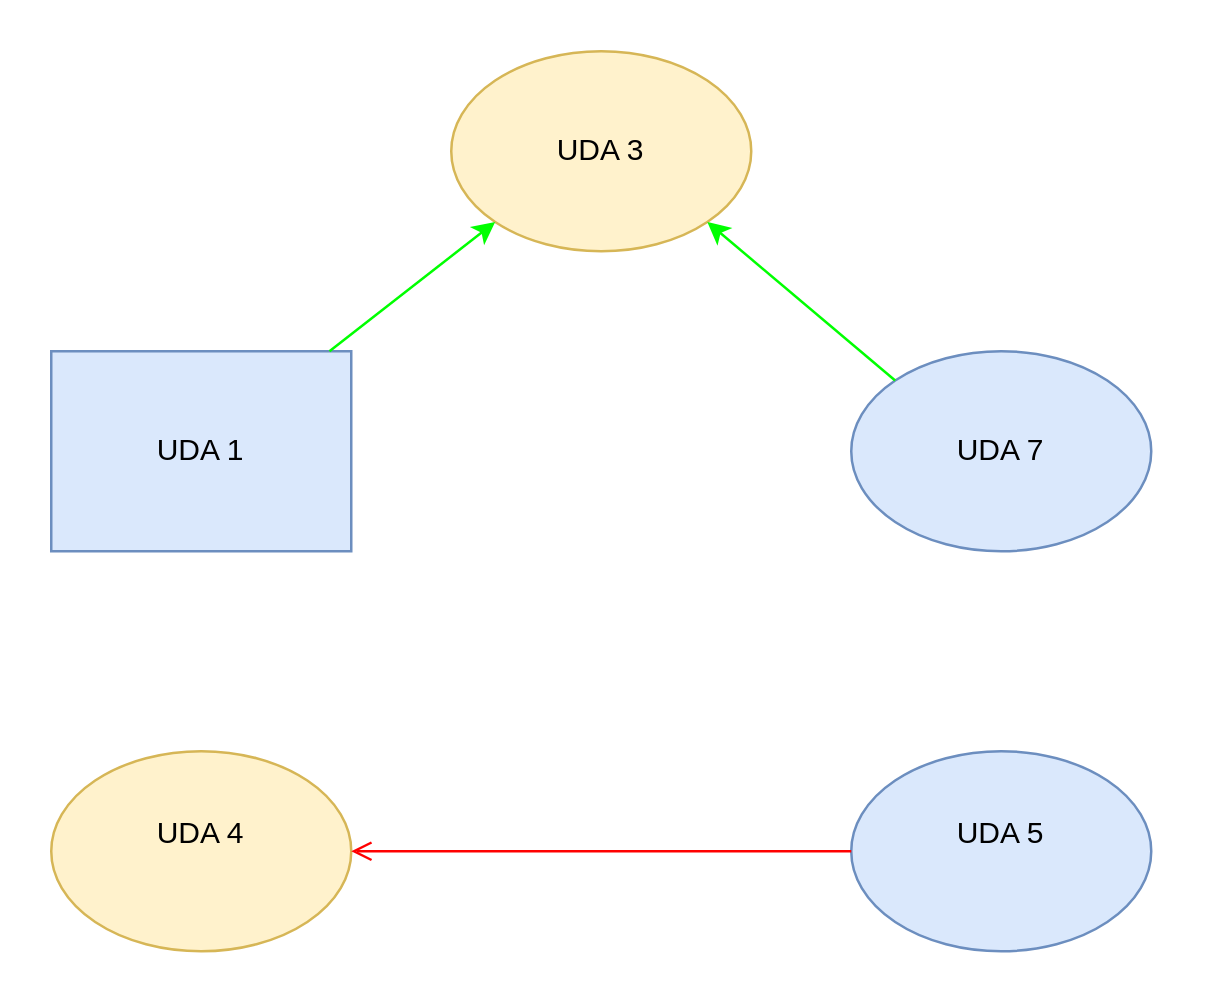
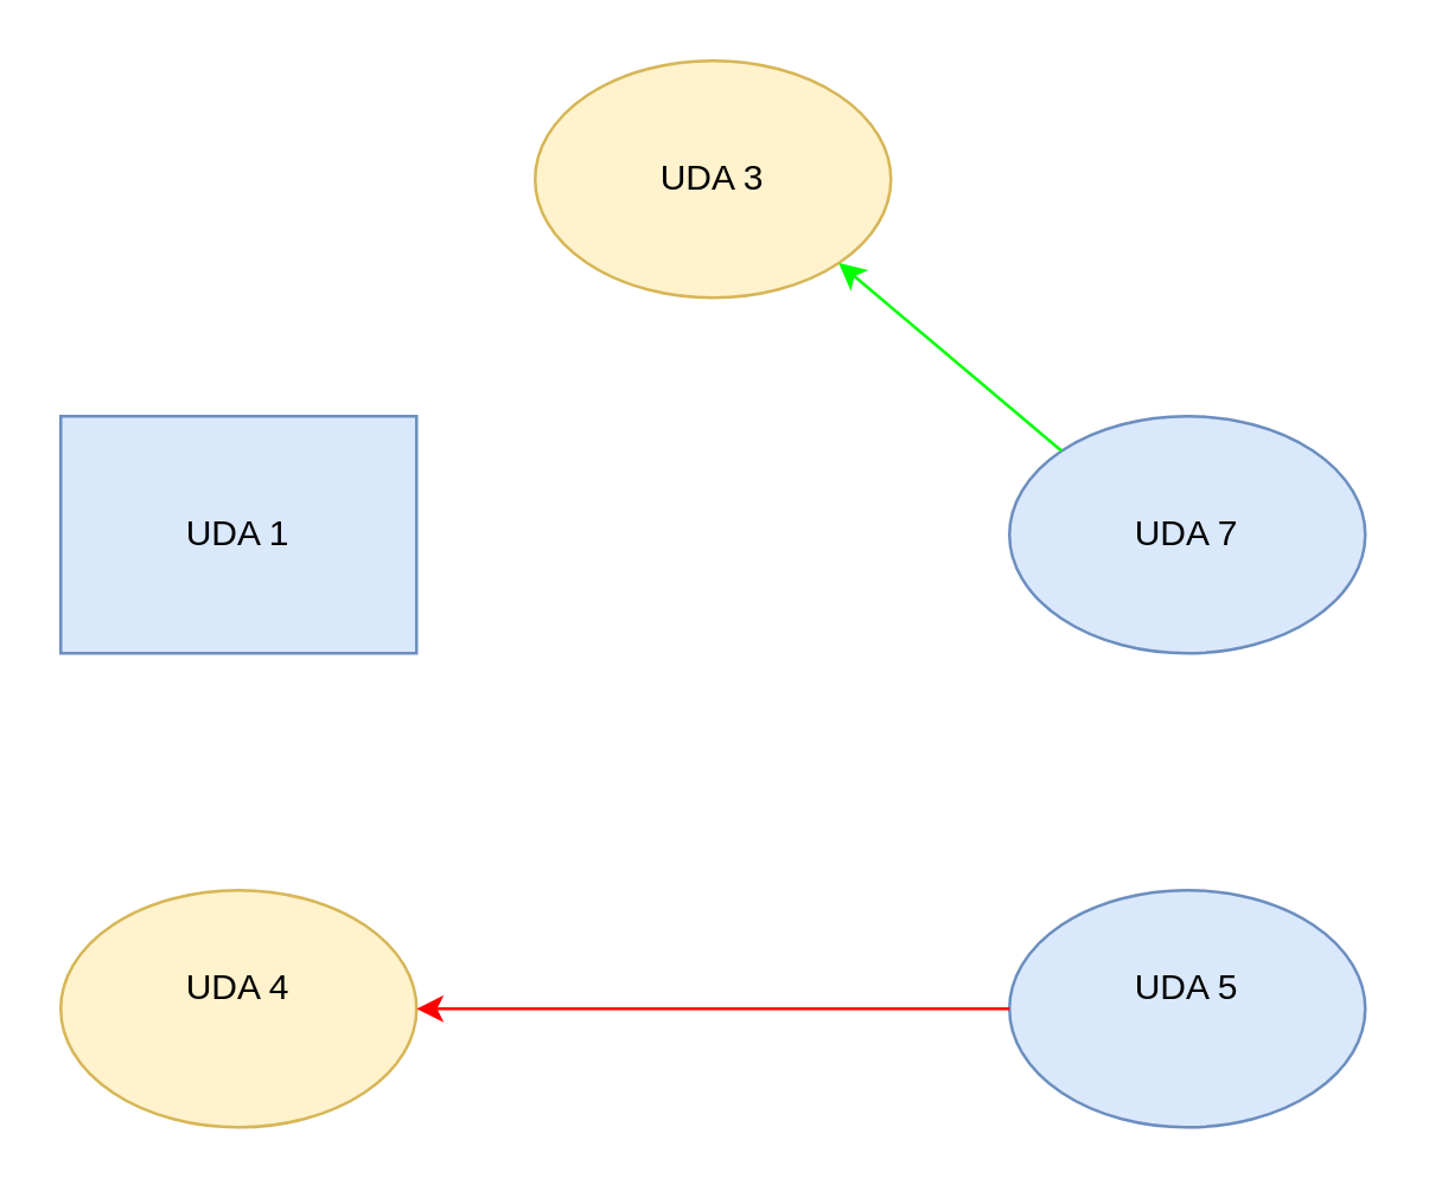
- <mxCell id="8" value="" style="endArrow=classic;rounded=0;strokeColor=#00FF00;fontSize=16;entryX=0;entryY=1;entryDx=0;entryDy=0;" parent="1" source="2" target="4" edge="1"><mxGeometry width="50" height="50" relative="1" as="geometry"><mxPoint x="120" y="155" as="sourcePoint" /><mxPoint x="170" y="105" as="targetPoint" /></mxGeometry></mxCell>
- <mxCell id="7" value="" style="endArrow=open;rounded=0;fontSize=16;exitX=0;exitY=0.5;exitDx=0;exitDy=0;entryX=1;entryY=0.5;entryDx=0;entryDy=0;strokeColor=#FF0000;" parent="1" source="5" target="6" edge="1"><mxGeometry width="50" height="50" relative="1" as="geometry"><mxPoint x="210" y="350" as="sourcePoint" /><mxPoint x="260" y="300" as="targetPoint" /></mxGeometry></mxCell>
+ <mxCell id="7" value="" style="endArrow=classic;rounded=0;fontSize=16;exitX=0;exitY=0.5;exitDx=0;exitDy=0;entryX=1;entryY=0.5;entryDx=0;entryDy=0;strokeColor=#FF0000;" parent="1" source="5" target="6" edge="1"><mxGeometry width="50" height="50" relative="1" as="geometry"><mxPoint x="210" y="350" as="sourcePoint" /><mxPoint x="260" y="300" as="targetPoint" /></mxGeometry></mxCell>
